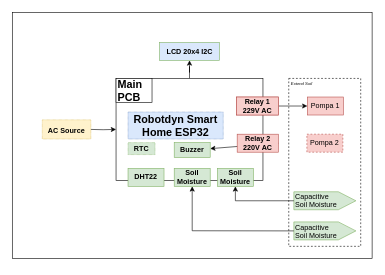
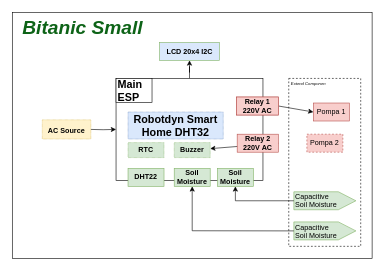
+ <mxCell id="10" value="&lt;font style=&quot;font-size: 32px;&quot;&gt;Bitanic Small&lt;/font&gt;" style="text;html=1;strokeColor=none;fillColor=none;align=left;verticalAlign=middle;whiteSpace=wrap;rounded=0;fontSize=24;fontStyle=3;fontColor=#0d6317;" parent="1" vertex="1"><mxGeometry x="34.5" y="30" width="231" height="30" as="geometry" /></mxCell>
- <mxCell id="30" value="&lt;span style=&quot;font-size: 7px; font-weight: 400;&quot;&gt;Extend Soil&lt;/span&gt;" style="text;html=1;strokeColor=none;fillColor=none;align=left;verticalAlign=middle;whiteSpace=wrap;rounded=0;fontFamily=Helvetica;fontSize=18;fontStyle=3" parent="1" vertex="1"><mxGeometry x="483" y="130" width="69" height="10" as="geometry" /></mxCell>
+ <mxCell id="30" value="&lt;span style=&quot;font-size: 7px; font-weight: 400;&quot;&gt;Extend Componen&lt;/span&gt;" style="text;html=1;strokeColor=none;fillColor=none;align=left;verticalAlign=middle;whiteSpace=wrap;rounded=0;fontFamily=Helvetica;fontSize=18;fontStyle=3" parent="1" vertex="1"><mxGeometry x="483" y="130" width="69" height="10" as="geometry" /></mxCell>
- <mxCell id="8" value="Main&lt;br&gt;&lt;div&gt;&lt;span&gt;PCB&lt;/span&gt;&lt;/div&gt;" style="text;html=1;strokeColor=none;fillColor=none;align=left;verticalAlign=middle;whiteSpace=wrap;rounded=0;fontSize=18;fontStyle=1" parent="1" vertex="1"><mxGeometry x="194" y="136" width="60" height="30" as="geometry" /></mxCell>
+ <mxCell id="8" value="Main&lt;br&gt;&lt;div&gt;&lt;span&gt;ESP&lt;/span&gt;&lt;/div&gt;" style="text;html=1;strokeColor=none;fillColor=none;align=left;verticalAlign=middle;whiteSpace=wrap;rounded=0;fontSize=18;fontStyle=1" parent="1" vertex="1"><mxGeometry x="194" y="136" width="60" height="30" as="geometry" /></mxCell>
- <mxCell id="20" value="&lt;b style=&quot;border-color: var(--border-color);&quot;&gt;Relay 1 229V AC&lt;/b&gt;" style="rounded=0;whiteSpace=wrap;html=1;fontSize=12;fillColor=#f8cecc;strokeColor=#b85450;" parent="1" vertex="1"><mxGeometry x="394" y="161" width="70" height="30" as="geometry" /></mxCell>
+ <mxCell id="20" value="&lt;b style=&quot;border-color: var(--border-color);&quot;&gt;Relay 1 220V AC&lt;/b&gt;" style="rounded=0;whiteSpace=wrap;html=1;fontSize=12;fillColor=#f8cecc;strokeColor=#b85450;" parent="1" vertex="1"><mxGeometry x="394" y="161" width="70" height="30" as="geometry" /></mxCell>
- <mxCell id="19" value="Pompa 1" style="rounded=0;whiteSpace=wrap;html=1;fontSize=12;fillColor=#f8cecc;strokeColor=#b85450;" parent="1" vertex="1"><mxGeometry x="512" y="161" width="60" height="30" as="geometry" /></mxCell>
+ <mxCell id="19" value="Pompa 1" style="rounded=0;whiteSpace=wrap;html=1;fontSize=12;fillColor=#f8cecc;strokeColor=#b85450;" parent="1" vertex="1"><mxGeometry x="522" y="171" width="60" height="30" as="geometry" /></mxCell>
- <mxCell id="17" value="&lt;font size=&quot;1&quot; face=&quot;Helvetica&quot;&gt;&lt;b style=&quot;font-size: 18px;&quot;&gt;Robotdyn Smart Home ESP32&lt;/b&gt;&lt;/font&gt;" style="rounded=0;whiteSpace=wrap;html=1;fontFamily=Comic Sans MS;fontSize=12;fillColor=#dae8fc;dashed=1;dashPattern=1 1;strokeColor=#6c8ebf;" parent="1" vertex="1"><mxGeometry x="213" y="186" width="158.75" height="45" as="geometry" /></mxCell>
+ <mxCell id="17" value="&lt;font size=&quot;1&quot; face=&quot;Helvetica&quot;&gt;&lt;b style=&quot;font-size: 18px;&quot;&gt;Robotdyn Smart Home DHT32&lt;/b&gt;&lt;/font&gt;" style="rounded=0;whiteSpace=wrap;html=1;fontFamily=Comic Sans MS;fontSize=12;fillColor=#dae8fc;dashed=1;dashPattern=1 1;strokeColor=#6c8ebf;" parent="1" vertex="1"><mxGeometry x="213" y="186" width="158.75" height="45" as="geometry" /></mxCell>
- <mxCell id="31" value="&lt;font face=&quot;Helvetica&quot;&gt;&lt;b&gt;RTC&lt;/b&gt;&lt;/font&gt;" style="rounded=0;whiteSpace=wrap;html=1;fontFamily=Comic Sans MS;fontSize=12;dashed=1;dashPattern=1 1;fillColor=#d5e8d4;strokeColor=#82b366;" parent="1" vertex="1"><mxGeometry x="213" y="237" width="45" height="20" as="geometry" /></mxCell>
+ <mxCell id="31" value="&lt;font face=&quot;Helvetica&quot;&gt;&lt;b&gt;RTC&lt;/b&gt;&lt;/font&gt;" style="rounded=0;whiteSpace=wrap;html=1;fontFamily=Comic Sans MS;fontSize=12;dashed=1;dashPattern=1 1;fillColor=#d5e8d4;strokeColor=#82b366;" parent="1" vertex="1"><mxGeometry x="213" y="237" width="60" height="25" as="geometry" /></mxCell>
- <mxCell id="32" value="&lt;font face=&quot;Helvetica&quot;&gt;&lt;b&gt;Buzzer&lt;/b&gt;&lt;/font&gt;" style="rounded=0;whiteSpace=wrap;html=1;fontFamily=Comic Sans MS;fontSize=12;dashed=0;dashPattern=1 1;fillColor=#d5e8d4;strokeColor=#82b366;" parent="1" vertex="1"><mxGeometry x="290" y="237" width="60" height="25" as="geometry" /></mxCell>
+ <mxCell id="32" value="&lt;font face=&quot;Helvetica&quot;&gt;&lt;b&gt;Buzzer&lt;/b&gt;&lt;/font&gt;" style="rounded=0;whiteSpace=wrap;html=1;fontFamily=Comic Sans MS;fontSize=12;dashed=1;dashPattern=1 1;fillColor=#d5e8d4;strokeColor=#82b366;" parent="1" vertex="1"><mxGeometry x="290" y="237" width="60" height="25" as="geometry" /></mxCell>
